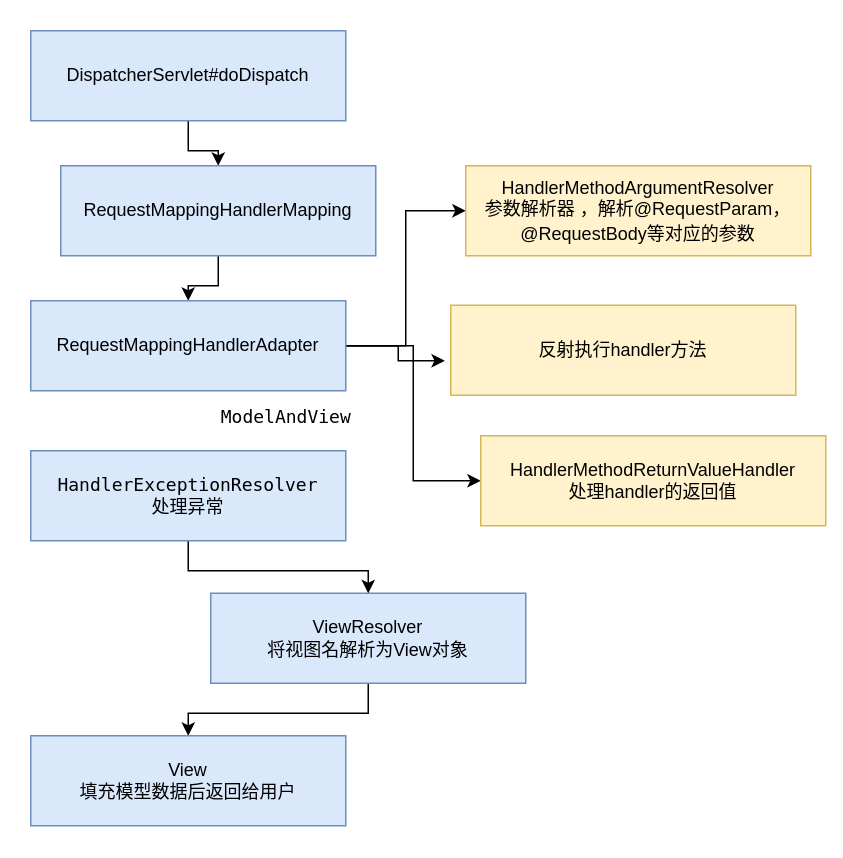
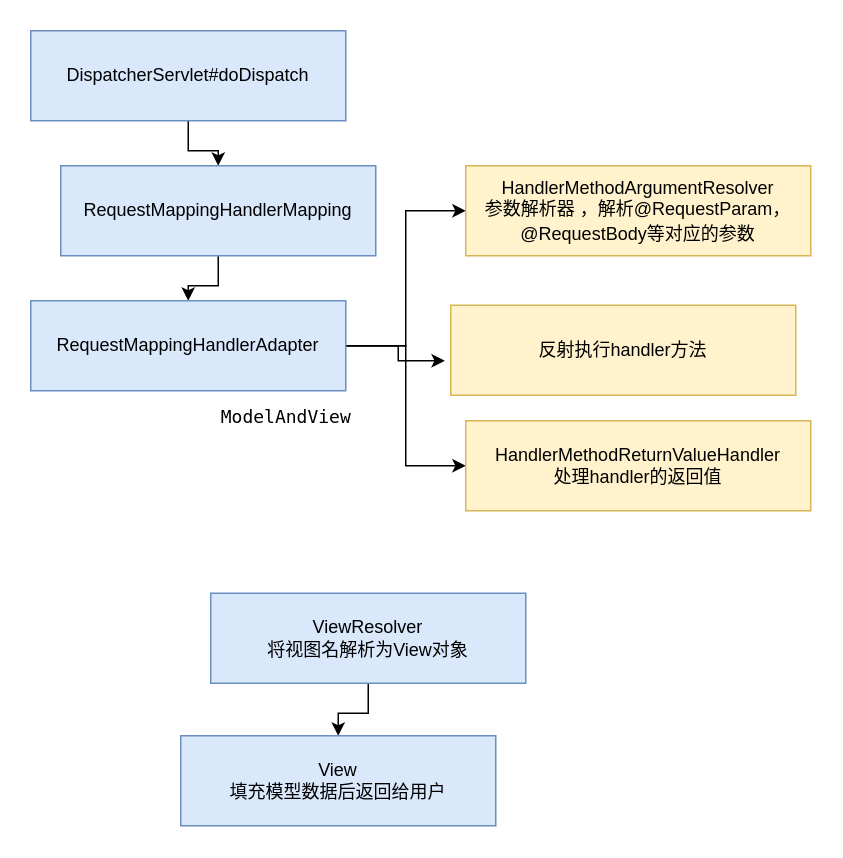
- <mxCell id="12" value="HandlerMethodReturnValueHandler&lt;br&gt;处理handler的返回值" style="rounded=0;whiteSpace=wrap;html=1;fillColor=#fff2cc;strokeColor=#d6b656;" vertex="1" parent="1"><mxGeometry x="320" y="290" width="230" height="60" as="geometry" /></mxCell>
+ <mxCell id="12" value="HandlerMethodReturnValueHandler&lt;br&gt;处理handler的返回值" style="rounded=0;whiteSpace=wrap;html=1;fillColor=#fff2cc;strokeColor=#d6b656;" vertex="1" parent="1"><mxGeometry x="310" y="280" width="230" height="60" as="geometry" /></mxCell>
- <mxCell id="16" value="&lt;pre&gt;HandlerExceptionResolver&lt;br/&gt;处理异常&lt;br&gt;&lt;/pre&gt;" style="rounded=0;whiteSpace=wrap;html=1;fillColor=#dae8fc;strokeColor=#6c8ebf;" vertex="1" parent="1"><mxGeometry x="20" y="300" width="210" height="60" as="geometry" /></mxCell>
- <mxCell id="15" value="" style="edgeStyle=orthogonalEdgeStyle;rounded=0;orthogonalLoop=1;jettySize=auto;html=1;" edge="1" parent="1" source="16" target="14"><mxGeometry relative="1" as="geometry" /></mxCell>
- <mxCell id="17" value="View&lt;br&gt;填充模型数据后返回给用户" style="rounded=0;whiteSpace=wrap;html=1;fillColor=#dae8fc;strokeColor=#6c8ebf;" vertex="1" parent="1"><mxGeometry x="20" y="490" width="210" height="60" as="geometry" /></mxCell>
+ <mxCell id="17" value="View&lt;br&gt;填充模型数据后返回给用户" style="rounded=0;whiteSpace=wrap;html=1;fillColor=#dae8fc;strokeColor=#6c8ebf;" vertex="1" parent="1"><mxGeometry x="120" y="490" width="210" height="60" as="geometry" /></mxCell>
